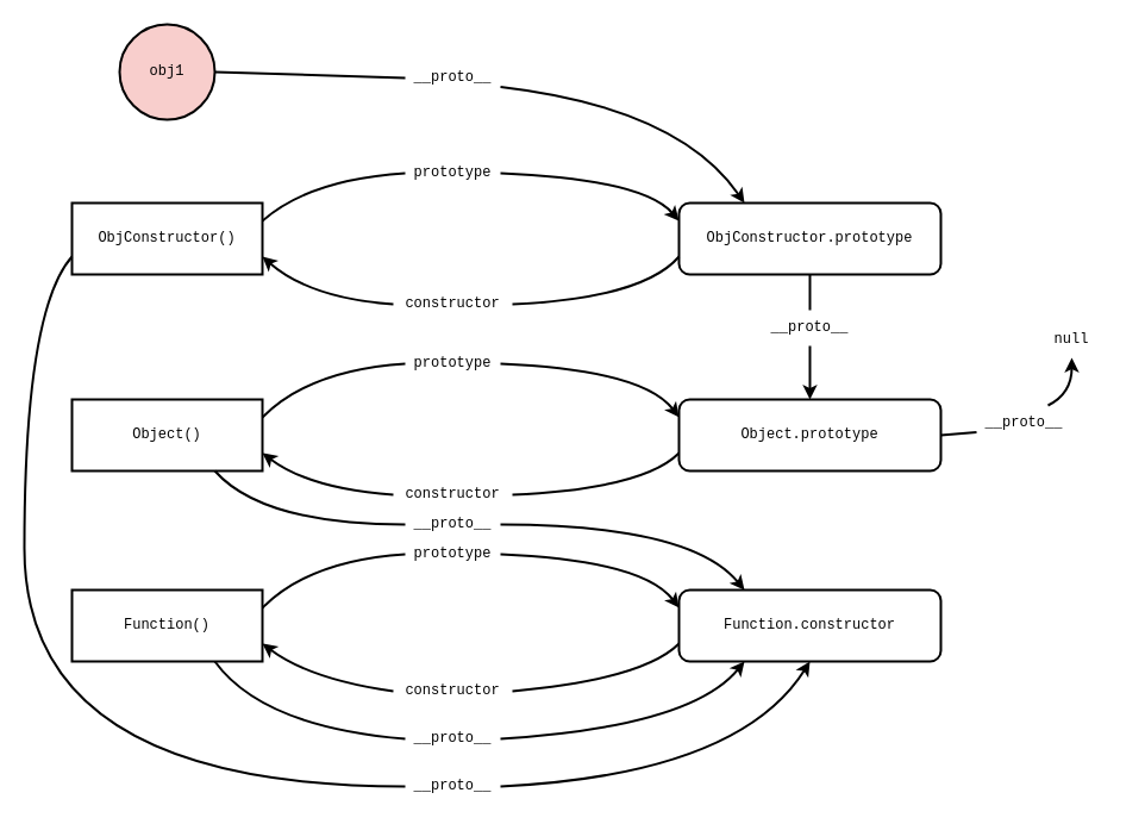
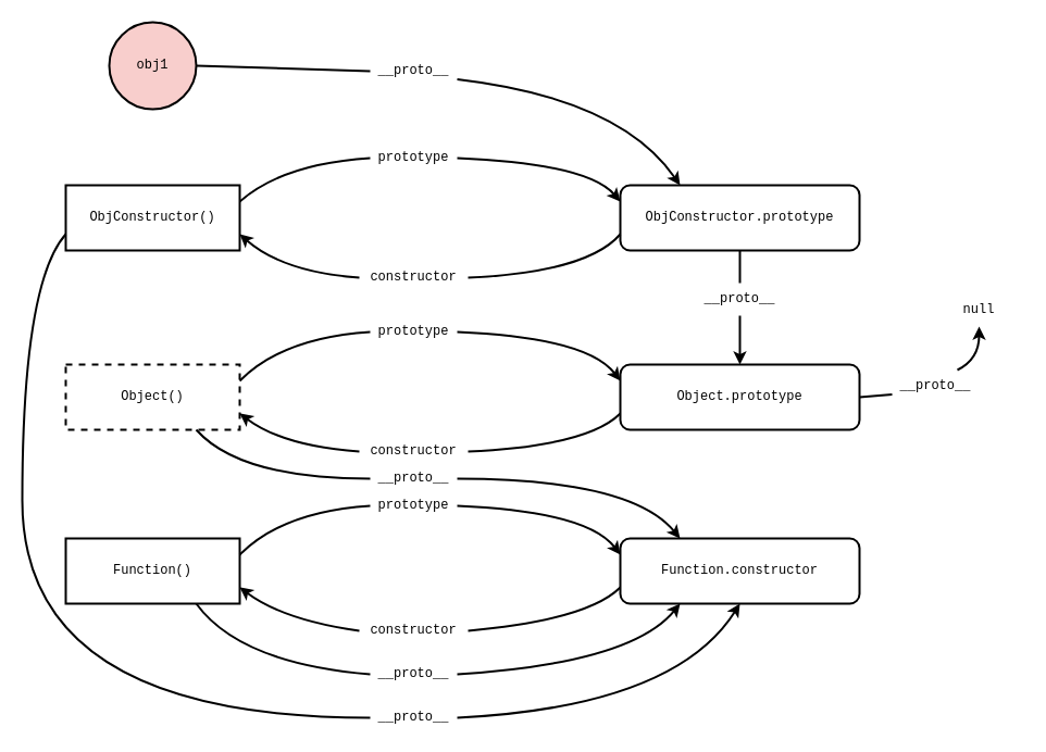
- <mxCell id="15" value="Object()" style="rounded=0;whiteSpace=wrap;html=1;strokeWidth=2;fontFamily=Courier New;" vertex="1" parent="1"><mxGeometry x="60" y="335" width="160" height="60" as="geometry" /></mxCell>
+ <mxCell id="15" value="Object()" style="rounded=0;whiteSpace=wrap;html=1;strokeWidth=2;fontFamily=Courier New;dashed=1;" vertex="1" parent="1"><mxGeometry x="60" y="335" width="160" height="60" as="geometry" /></mxCell>
